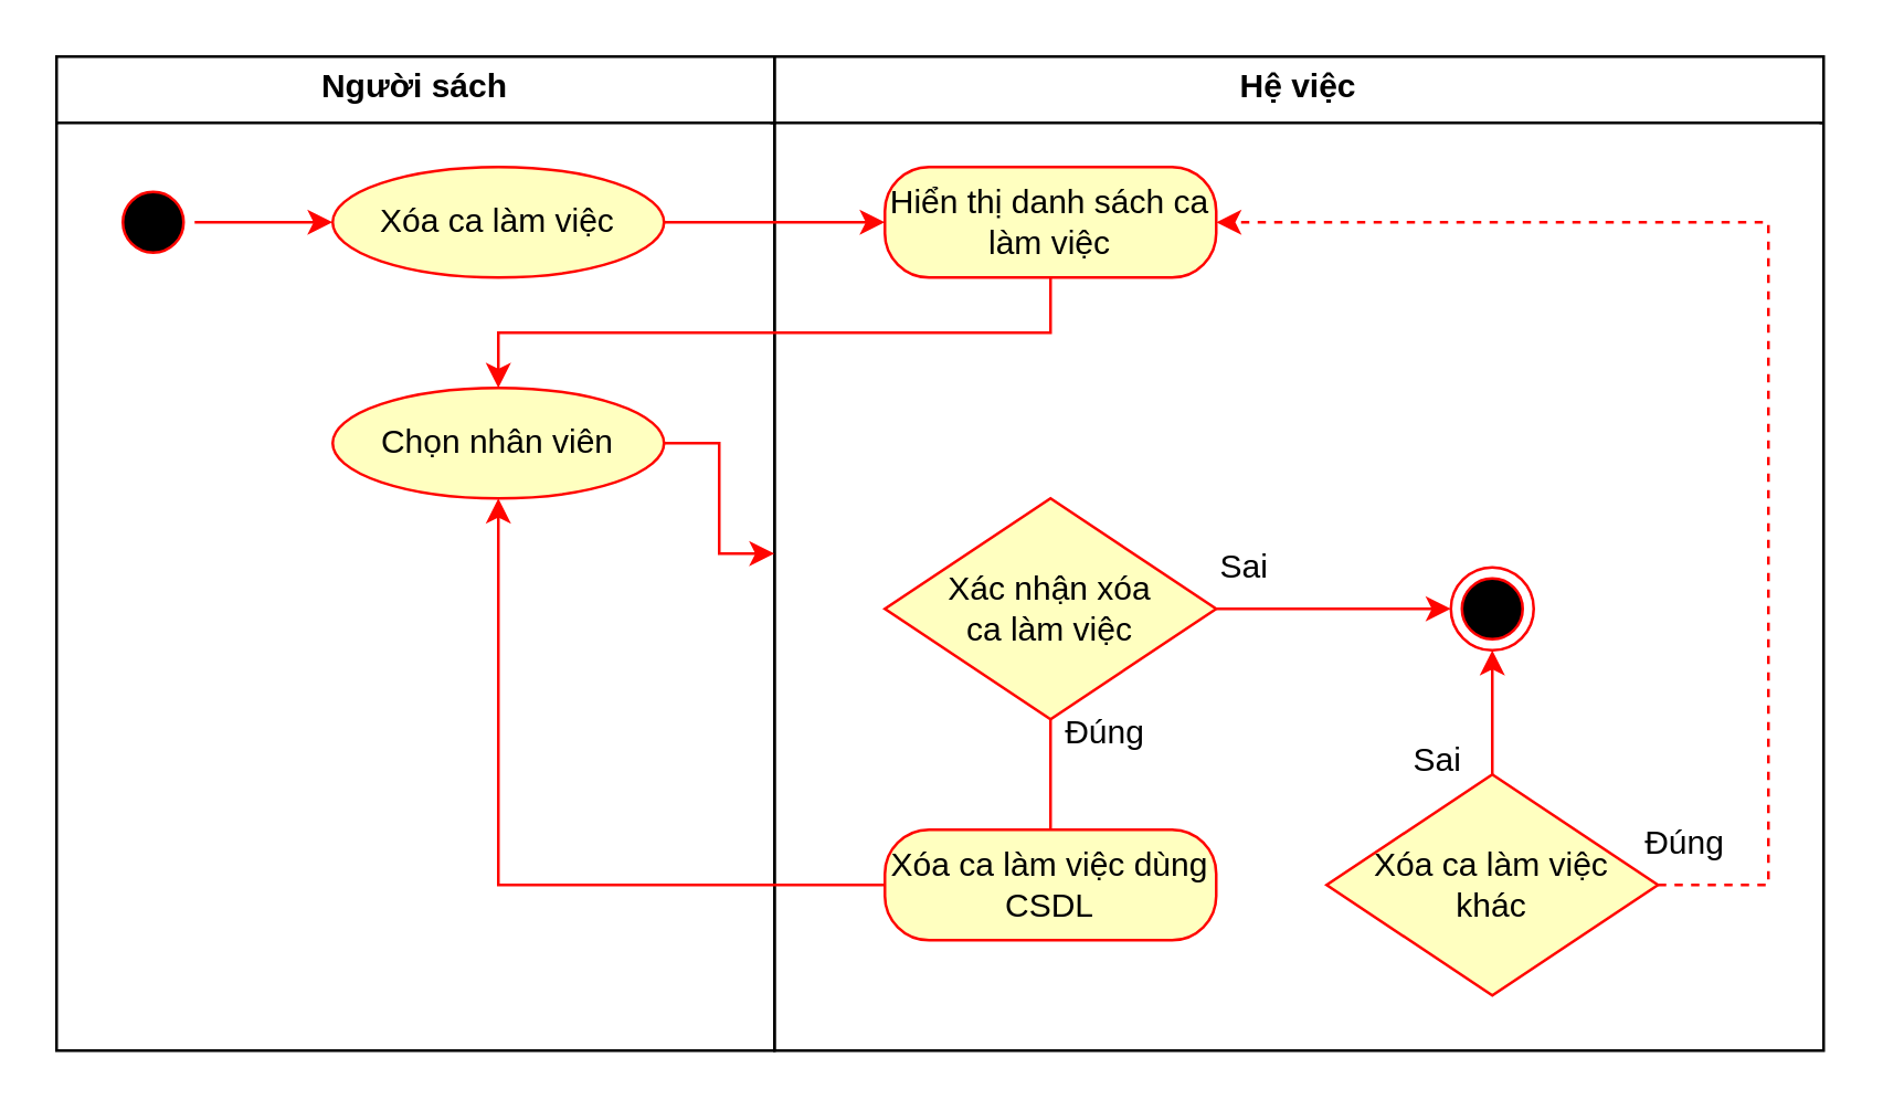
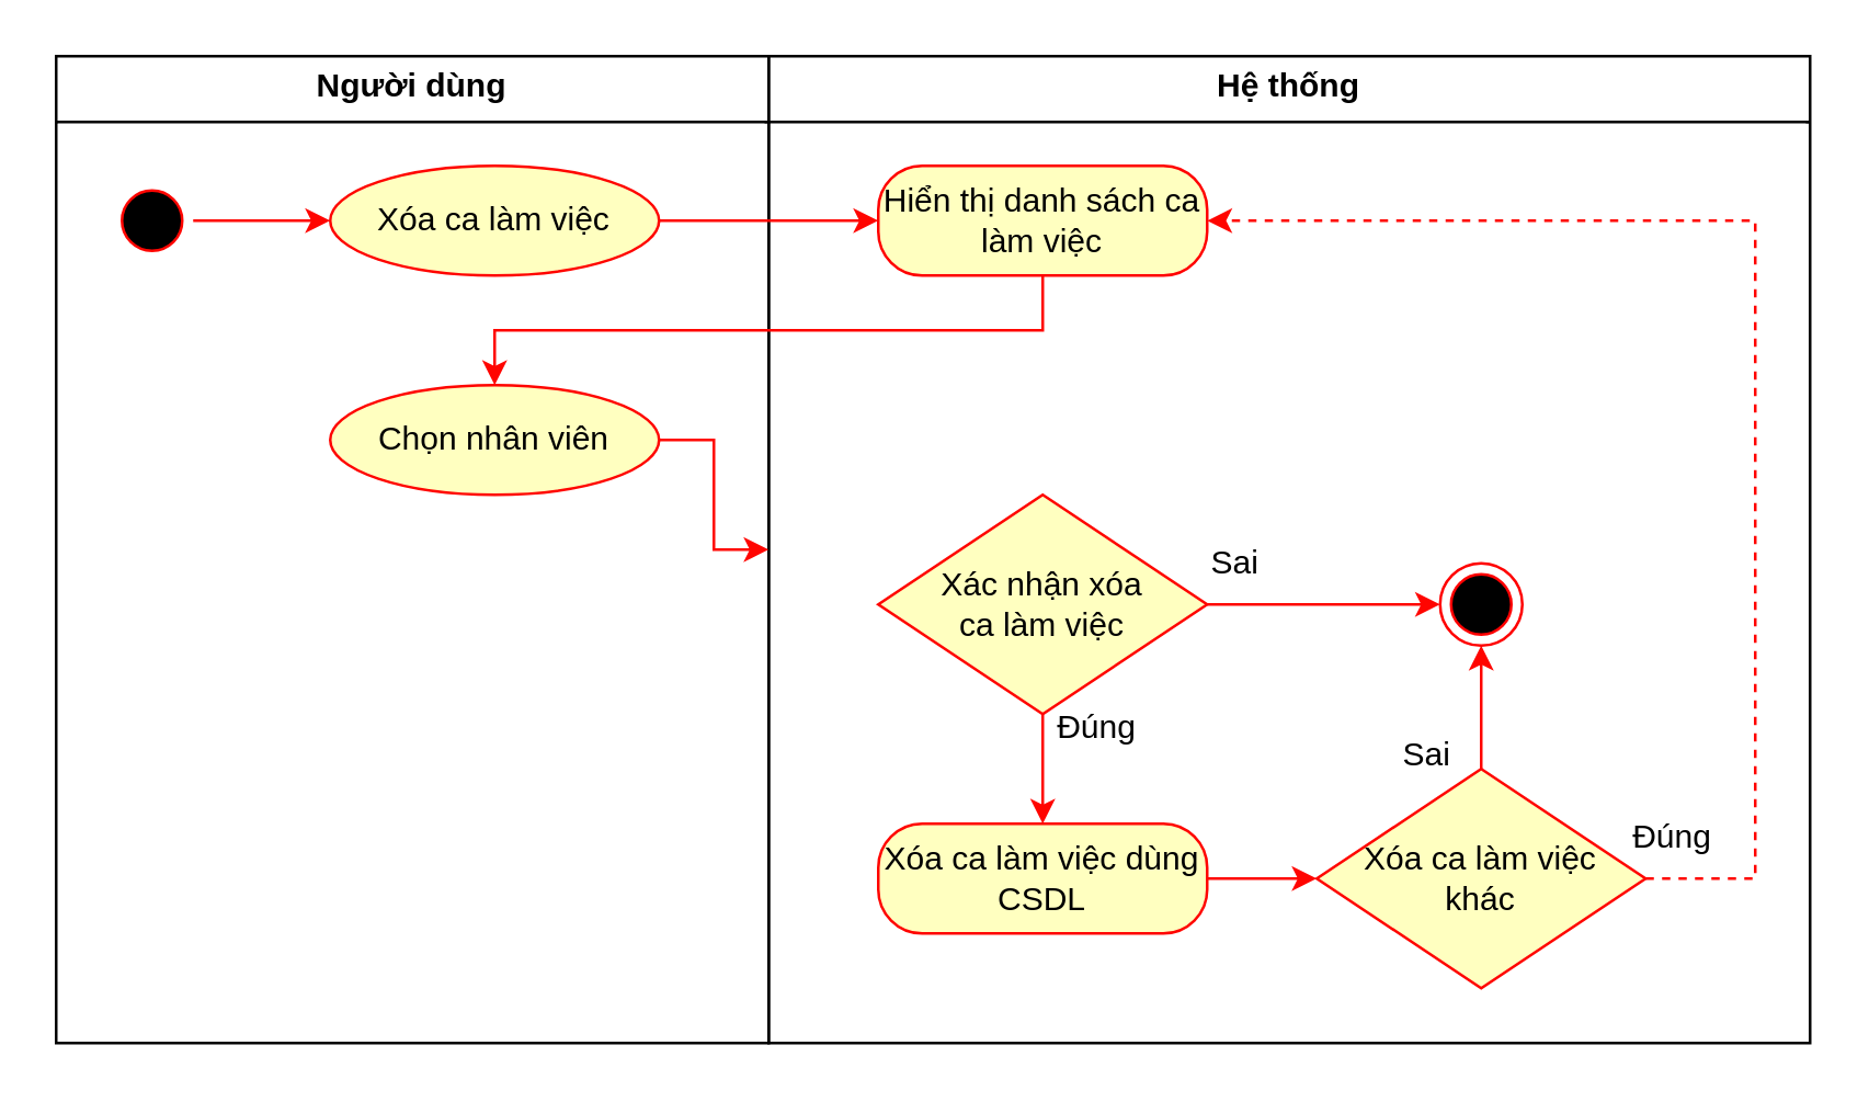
- <mxCell id="3" value="&lt;p style=&quot;margin:0px;margin-top:4px;text-align:center;&quot;&gt;&lt;b&gt;Người sách&lt;/b&gt;&lt;/p&gt;&lt;hr size=&quot;1&quot; style=&quot;border-style:solid;&quot;&gt;&lt;div style=&quot;height:2px;&quot;&gt;&lt;/div&gt;" style="verticalAlign=top;align=left;overflow=fill;html=1;whiteSpace=wrap;" vertex="1" parent="1"><mxGeometry width="260" height="360" as="geometry" x="20" y="20" /></mxCell>
+ <mxCell id="3" value="&lt;p style=&quot;margin:0px;margin-top:4px;text-align:center;&quot;&gt;&lt;b&gt;Người dùng&lt;/b&gt;&lt;/p&gt;&lt;hr size=&quot;1&quot; style=&quot;border-style:solid;&quot;&gt;&lt;div style=&quot;height:2px;&quot;&gt;&lt;/div&gt;" style="verticalAlign=top;align=left;overflow=fill;html=1;whiteSpace=wrap;" vertex="1" parent="1"><mxGeometry width="260" height="360" as="geometry" x="20" y="20" /></mxCell>
- <mxCell id="2" value="&lt;p style=&quot;margin:0px;margin-top:4px;text-align:center;&quot;&gt;&lt;b&gt;Hệ việc&lt;/b&gt;&lt;/p&gt;&lt;hr size=&quot;1&quot; style=&quot;border-style:solid;&quot;&gt;&lt;div style=&quot;height:2px;&quot;&gt;&lt;/div&gt;" style="verticalAlign=top;align=left;overflow=fill;html=1;whiteSpace=wrap;" vertex="1" parent="1"><mxGeometry x="280" width="380" height="360" as="geometry" y="20" /></mxCell>
+ <mxCell id="2" value="&lt;p style=&quot;margin:0px;margin-top:4px;text-align:center;&quot;&gt;&lt;b&gt;Hệ thống&lt;/b&gt;&lt;/p&gt;&lt;hr size=&quot;1&quot; style=&quot;border-style:solid;&quot;&gt;&lt;div style=&quot;height:2px;&quot;&gt;&lt;/div&gt;" style="verticalAlign=top;align=left;overflow=fill;html=1;whiteSpace=wrap;" vertex="1" parent="1"><mxGeometry x="280" width="380" height="360" as="geometry" y="20" /></mxCell>
- <mxCell id="12" value="" style="edgeStyle=orthogonalEdgeStyle;rounded=0;orthogonalLoop=1;jettySize=auto;html=1;strokeColor=#FF0500;endArrow=none;" edge="1" parent="1" source="14" target="16"><mxGeometry relative="1" as="geometry" /></mxCell>
+ <mxCell id="12" value="" style="edgeStyle=orthogonalEdgeStyle;rounded=0;orthogonalLoop=1;jettySize=auto;html=1;strokeColor=#FF0500;" edge="1" parent="1" source="14" target="16"><mxGeometry relative="1" as="geometry" /></mxCell>
- <mxCell id="15" value="" style="edgeStyle=orthogonalEdgeStyle;rounded=0;orthogonalLoop=1;jettySize=auto;html=1;strokeColor=#FF0500;" edge="1" parent="1" source="16" target="10"><mxGeometry relative="1" as="geometry" /></mxCell>
+ <mxCell id="15" value="" style="edgeStyle=orthogonalEdgeStyle;rounded=0;orthogonalLoop=1;jettySize=auto;html=1;strokeColor=#FF0500;" edge="1" parent="1" source="16" target="19"><mxGeometry relative="1" as="geometry" /></mxCell>
